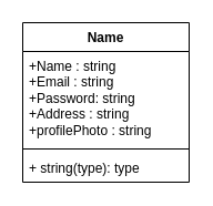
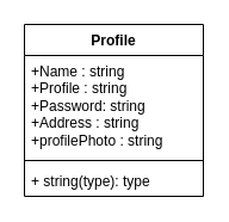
- <mxCell id="2" value="Name" style="swimlane;fontStyle=1;align=center;verticalAlign=top;childLayout=stackLayout;horizontal=1;startSize=26;horizontalStack=0;resizeParent=1;resizeParentMax=0;resizeLast=0;collapsible=1;marginBottom=0;whiteSpace=wrap;html=1;" vertex="1" parent="1"><mxGeometry x="20" y="20" width="150" height="144" as="geometry" /></mxCell>
+ <mxCell id="2" value="Profile" style="swimlane;fontStyle=1;align=center;verticalAlign=top;childLayout=stackLayout;horizontal=1;startSize=26;horizontalStack=0;resizeParent=1;resizeParentMax=0;resizeLast=0;collapsible=1;marginBottom=0;whiteSpace=wrap;html=1;" vertex="1" parent="1"><mxGeometry x="20" y="20" width="150" height="144" as="geometry" /></mxCell>
- <mxCell id="3" value="&lt;div&gt;+Name : string&lt;br&gt;+Email : string&lt;br&gt;+Password: string&lt;br&gt;+Address : string&lt;br&gt;+profilePhoto : string&lt;/div&gt;" style="text;strokeColor=none;fillColor=none;align=left;verticalAlign=top;spacingLeft=4;spacingRight=4;overflow=hidden;rotatable=0;points=[[0,0.5],[1,0.5]];portConstraint=eastwest;whiteSpace=wrap;html=1;" vertex="1" parent="2"><mxGeometry y="26" width="150" height="84" as="geometry" /></mxCell>
+ <mxCell id="3" value="&lt;div&gt;+Name : string&lt;br&gt;+Profile : string&lt;br&gt;+Password: string&lt;br&gt;+Address : string&lt;br&gt;+profilePhoto : string&lt;/div&gt;" style="text;strokeColor=none;fillColor=none;align=left;verticalAlign=top;spacingLeft=4;spacingRight=4;overflow=hidden;rotatable=0;points=[[0,0.5],[1,0.5]];portConstraint=eastwest;whiteSpace=wrap;html=1;" vertex="1" parent="2"><mxGeometry y="26" width="150" height="84" as="geometry" /></mxCell>
